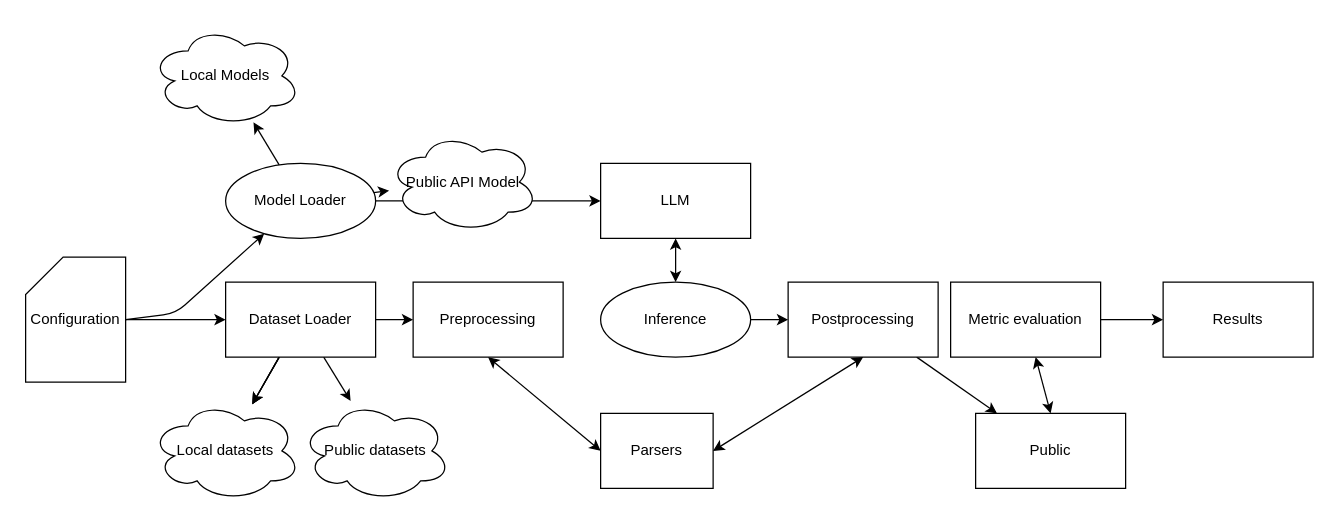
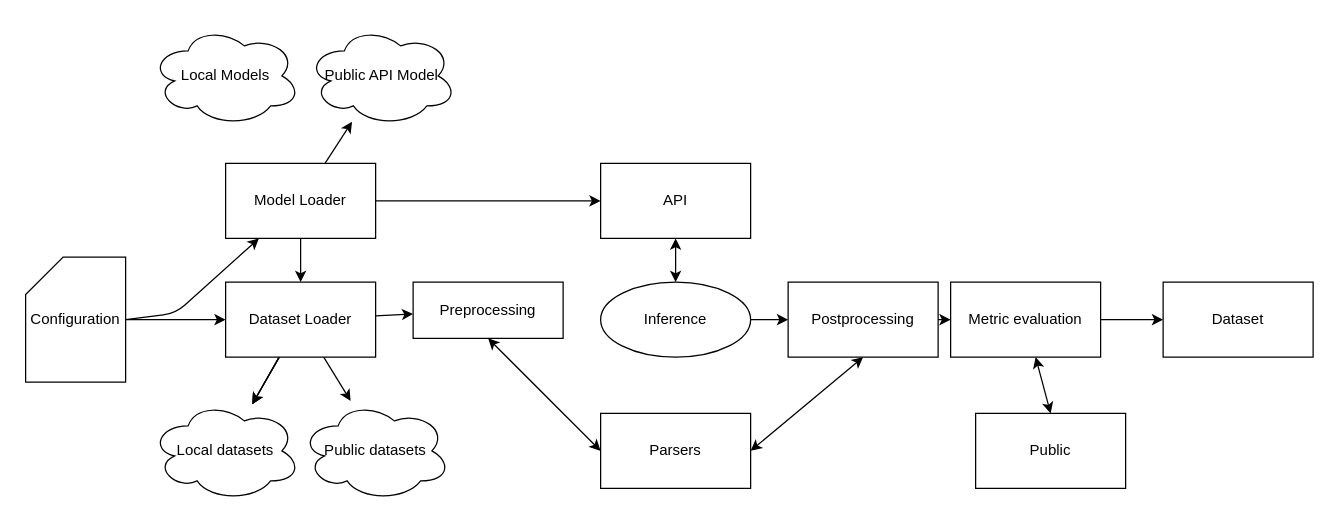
- <mxCell id="5" value="" style="edgeStyle=none;html=1;" edge="1" parent="1" source="7" target="24"><mxGeometry relative="1" as="geometry" /></mxCell>
+ <mxCell id="5" value="" style="edgeStyle=none;html=1;" edge="1" parent="1" source="7" target="13"><mxGeometry relative="1" as="geometry" /></mxCell>
- <mxCell id="23" value="Public API Model" style="ellipse;shape=cloud;whiteSpace=wrap;html=1;fontStyle=0;startSize=30;" vertex="1" parent="1"><mxGeometry x="310" y="105" width="120" height="80" as="geometry" /></mxCell>
+ <mxCell id="23" value="Public API Model" style="ellipse;shape=cloud;whiteSpace=wrap;html=1;fontStyle=0;startSize=30;" vertex="1" parent="1"><mxGeometry x="245" y="20" width="120" height="80" as="geometry" /></mxCell>
- <mxCell id="7" value="Model Loader" style="ellipse;whiteSpace=wrap;html=1;fontStyle=0;startSize=30;" vertex="1" parent="1"><mxGeometry x="180" y="130" width="120" height="60" as="geometry" /></mxCell>
+ <mxCell id="7" value="Model Loader" style="whiteSpace=wrap;html=1;fontStyle=0;startSize=30;" vertex="1" parent="1"><mxGeometry x="180" y="130" width="120" height="60" as="geometry" /></mxCell>
- <mxCell id="27" value="LLM" style="rounded=0;whiteSpace=wrap;html=1;" vertex="1" parent="1"><mxGeometry x="480" y="130" width="120" height="60" as="geometry" /></mxCell>
+ <mxCell id="27" value="API" style="rounded=0;whiteSpace=wrap;html=1;" vertex="1" parent="1"><mxGeometry x="480" y="130" width="120" height="60" as="geometry" /></mxCell>
- <mxCell id="14" value="Preprocessing" style="whiteSpace=wrap;html=1;fixedSize=1;fontStyle=0;startSize=30;" vertex="1" parent="1"><mxGeometry x="330" y="225" width="120" height="60" as="geometry" /></mxCell>
+ <mxCell id="14" value="Preprocessing" style="whiteSpace=wrap;html=1;fixedSize=1;fontStyle=0;startSize=30;" vertex="1" parent="1"><mxGeometry x="330" y="225" width="120" height="45" as="geometry" /></mxCell>
- <mxCell id="22" value="Results" style="whiteSpace=wrap;html=1;backgroundOutline=1;fontStyle=0;startSize=30;" vertex="1" parent="1"><mxGeometry x="930" y="225" width="120" height="60" as="geometry" /></mxCell>
+ <mxCell id="22" value="Dataset" style="whiteSpace=wrap;html=1;backgroundOutline=1;fontStyle=0;startSize=30;" vertex="1" parent="1"><mxGeometry x="930" y="225" width="120" height="60" as="geometry" /></mxCell>
- <mxCell id="17" value="" style="edgeStyle=none;html=1;" edge="1" parent="1" source="18" target="33"><mxGeometry relative="1" as="geometry" /></mxCell>
+ <mxCell id="17" value="" style="edgeStyle=none;html=1;" edge="1" parent="1" source="18" target="21"><mxGeometry relative="1" as="geometry" /></mxCell>
- <mxCell id="30" value="Parsers" style="rounded=0;whiteSpace=wrap;html=1;" vertex="1" parent="1"><mxGeometry x="480" y="330" width="90" height="60" as="geometry" /></mxCell>
+ <mxCell id="30" value="Parsers" style="rounded=0;whiteSpace=wrap;html=1;" vertex="1" parent="1"><mxGeometry x="480" y="330" width="120" height="60" as="geometry" /></mxCell>
